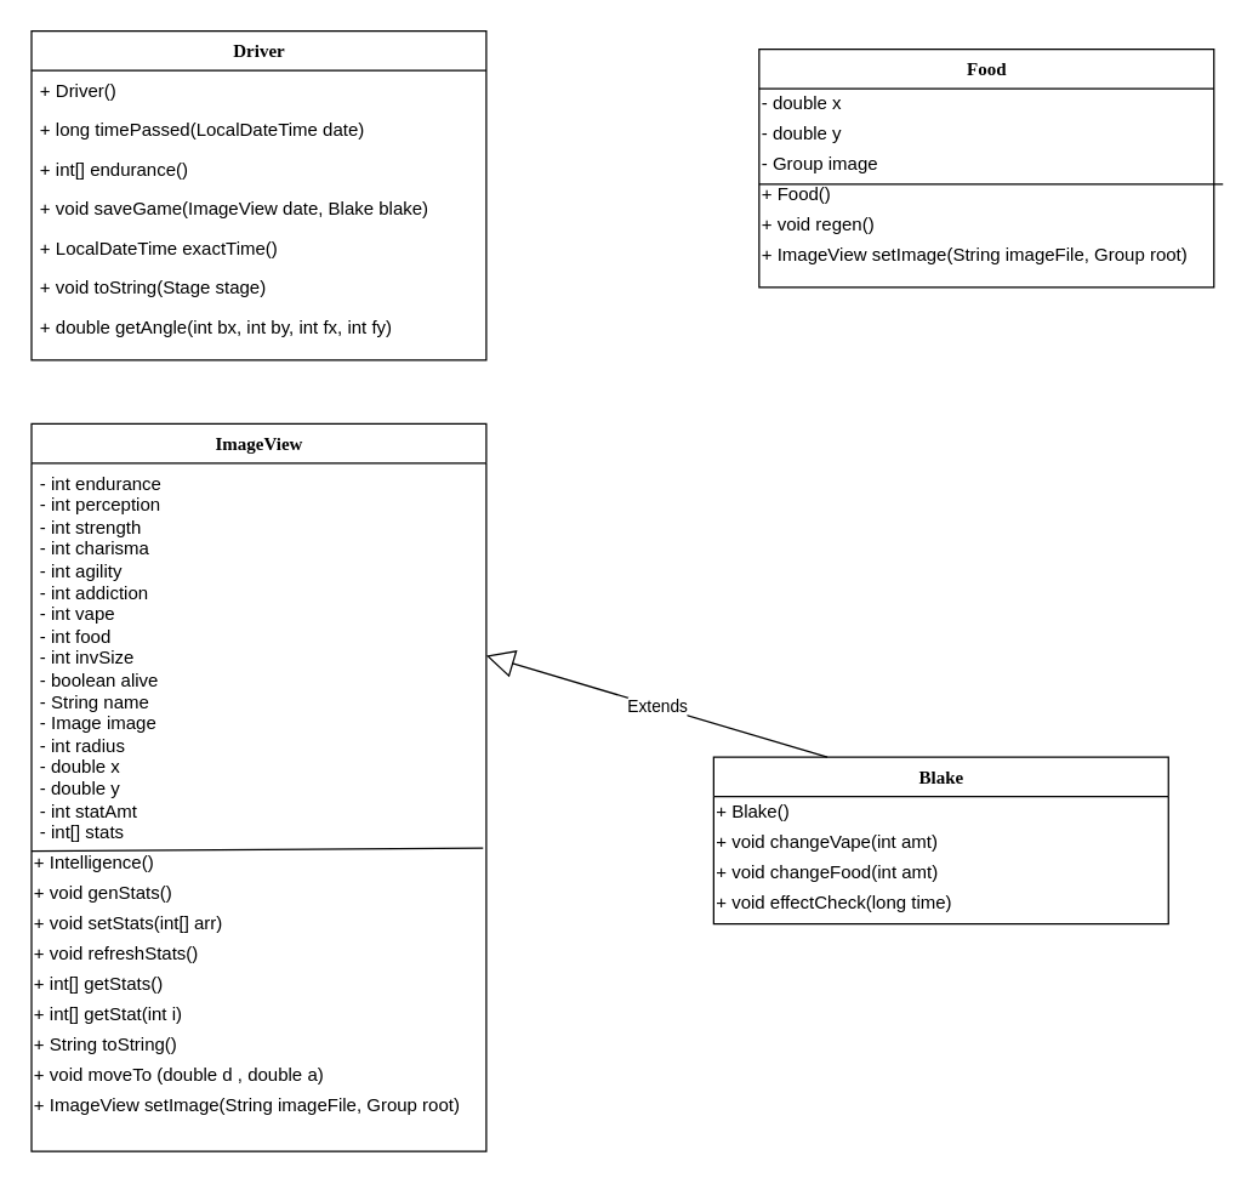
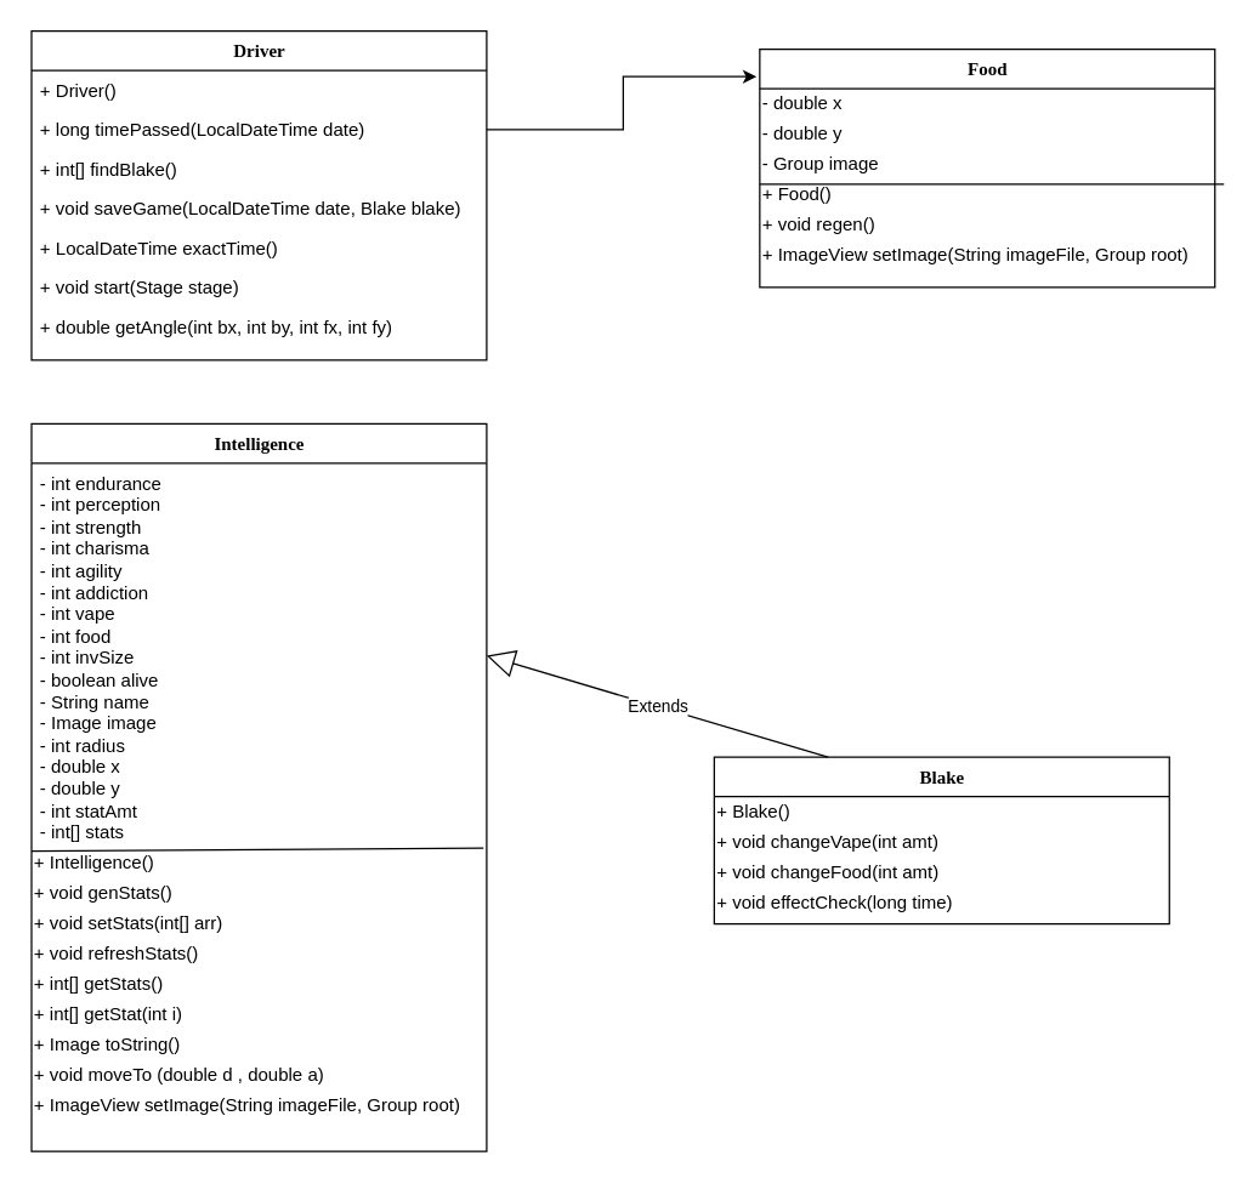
+ <mxCell id="36" style="edgeStyle=orthogonalEdgeStyle;rounded=0;orthogonalLoop=1;jettySize=auto;html=1;entryX=-0.007;entryY=0.115;entryDx=0;entryDy=0;entryPerimeter=0;" parent="1" source="4" target="22" edge="1"><mxGeometry relative="1" as="geometry" /></mxCell>
- <mxCell id="5" value="+ int[] endurance()" style="text;html=1;strokeColor=none;fillColor=none;align=left;verticalAlign=top;spacingLeft=4;spacingRight=4;whiteSpace=wrap;overflow=hidden;rotatable=0;points=[[0,0.5],[1,0.5]];portConstraint=eastwest;" parent="2" vertex="1"><mxGeometry y="78" width="300" height="26" as="geometry" /></mxCell>
+ <mxCell id="5" value="+ int[] findBlake()" style="text;html=1;strokeColor=none;fillColor=none;align=left;verticalAlign=top;spacingLeft=4;spacingRight=4;whiteSpace=wrap;overflow=hidden;rotatable=0;points=[[0,0.5],[1,0.5]];portConstraint=eastwest;" parent="2" vertex="1"><mxGeometry y="78" width="300" height="26" as="geometry" /></mxCell>
- <mxCell id="6" value="+ void saveGame(ImageView date, Blake blake)" style="text;html=1;strokeColor=none;fillColor=none;align=left;verticalAlign=top;spacingLeft=4;spacingRight=4;whiteSpace=wrap;overflow=hidden;rotatable=0;points=[[0,0.5],[1,0.5]];portConstraint=eastwest;" parent="2" vertex="1"><mxGeometry y="104" width="300" height="26" as="geometry" /></mxCell>
+ <mxCell id="6" value="+ void saveGame(LocalDateTime date, Blake blake)" style="text;html=1;strokeColor=none;fillColor=none;align=left;verticalAlign=top;spacingLeft=4;spacingRight=4;whiteSpace=wrap;overflow=hidden;rotatable=0;points=[[0,0.5],[1,0.5]];portConstraint=eastwest;" parent="2" vertex="1"><mxGeometry y="104" width="300" height="26" as="geometry" /></mxCell>
- <mxCell id="8" value="+ void toString(Stage stage)" style="text;html=1;strokeColor=none;fillColor=none;align=left;verticalAlign=top;spacingLeft=4;spacingRight=4;whiteSpace=wrap;overflow=hidden;rotatable=0;points=[[0,0.5],[1,0.5]];portConstraint=eastwest;" parent="2" vertex="1"><mxGeometry y="156" width="300" height="26" as="geometry" /></mxCell>
+ <mxCell id="8" value="+ void start(Stage stage)" style="text;html=1;strokeColor=none;fillColor=none;align=left;verticalAlign=top;spacingLeft=4;spacingRight=4;whiteSpace=wrap;overflow=hidden;rotatable=0;points=[[0,0.5],[1,0.5]];portConstraint=eastwest;" parent="2" vertex="1"><mxGeometry y="156" width="300" height="26" as="geometry" /></mxCell>
- <mxCell id="10" value="ImageView" style="swimlane;html=1;fontStyle=1;align=center;verticalAlign=top;childLayout=stackLayout;horizontal=1;startSize=26;horizontalStack=0;resizeParent=1;resizeLast=0;collapsible=1;marginBottom=0;swimlaneFillColor=#ffffff;rounded=0;shadow=0;comic=0;labelBackgroundColor=none;strokeColor=#000000;strokeWidth=1;fillColor=none;fontFamily=Verdana;fontSize=12;fontColor=#000000;" parent="1" vertex="1"><mxGeometry x="20" y="279" width="300" height="480" as="geometry"><mxRectangle x="90" y="350" width="70" height="26" as="alternateBounds" /></mxGeometry></mxCell>
+ <mxCell id="10" value="Intelligence" style="swimlane;html=1;fontStyle=1;align=center;verticalAlign=top;childLayout=stackLayout;horizontal=1;startSize=26;horizontalStack=0;resizeParent=1;resizeLast=0;collapsible=1;marginBottom=0;swimlaneFillColor=#ffffff;rounded=0;shadow=0;comic=0;labelBackgroundColor=none;strokeColor=#000000;strokeWidth=1;fillColor=none;fontFamily=Verdana;fontSize=12;fontColor=#000000;" parent="1" vertex="1"><mxGeometry x="20" y="279" width="300" height="480" as="geometry"><mxRectangle x="90" y="350" width="70" height="26" as="alternateBounds" /></mxGeometry></mxCell>
- <mxCell id="19" value="+ String toString()" style="text;html=1;strokeColor=none;fillColor=none;align=left;verticalAlign=middle;whiteSpace=wrap;rounded=0;" parent="10" vertex="1"><mxGeometry y="400" width="300" height="20" as="geometry" /></mxCell>
+ <mxCell id="19" value="+ Image toString()" style="text;html=1;strokeColor=none;fillColor=none;align=left;verticalAlign=middle;whiteSpace=wrap;rounded=0;" parent="10" vertex="1"><mxGeometry y="400" width="300" height="20" as="geometry" /></mxCell>
